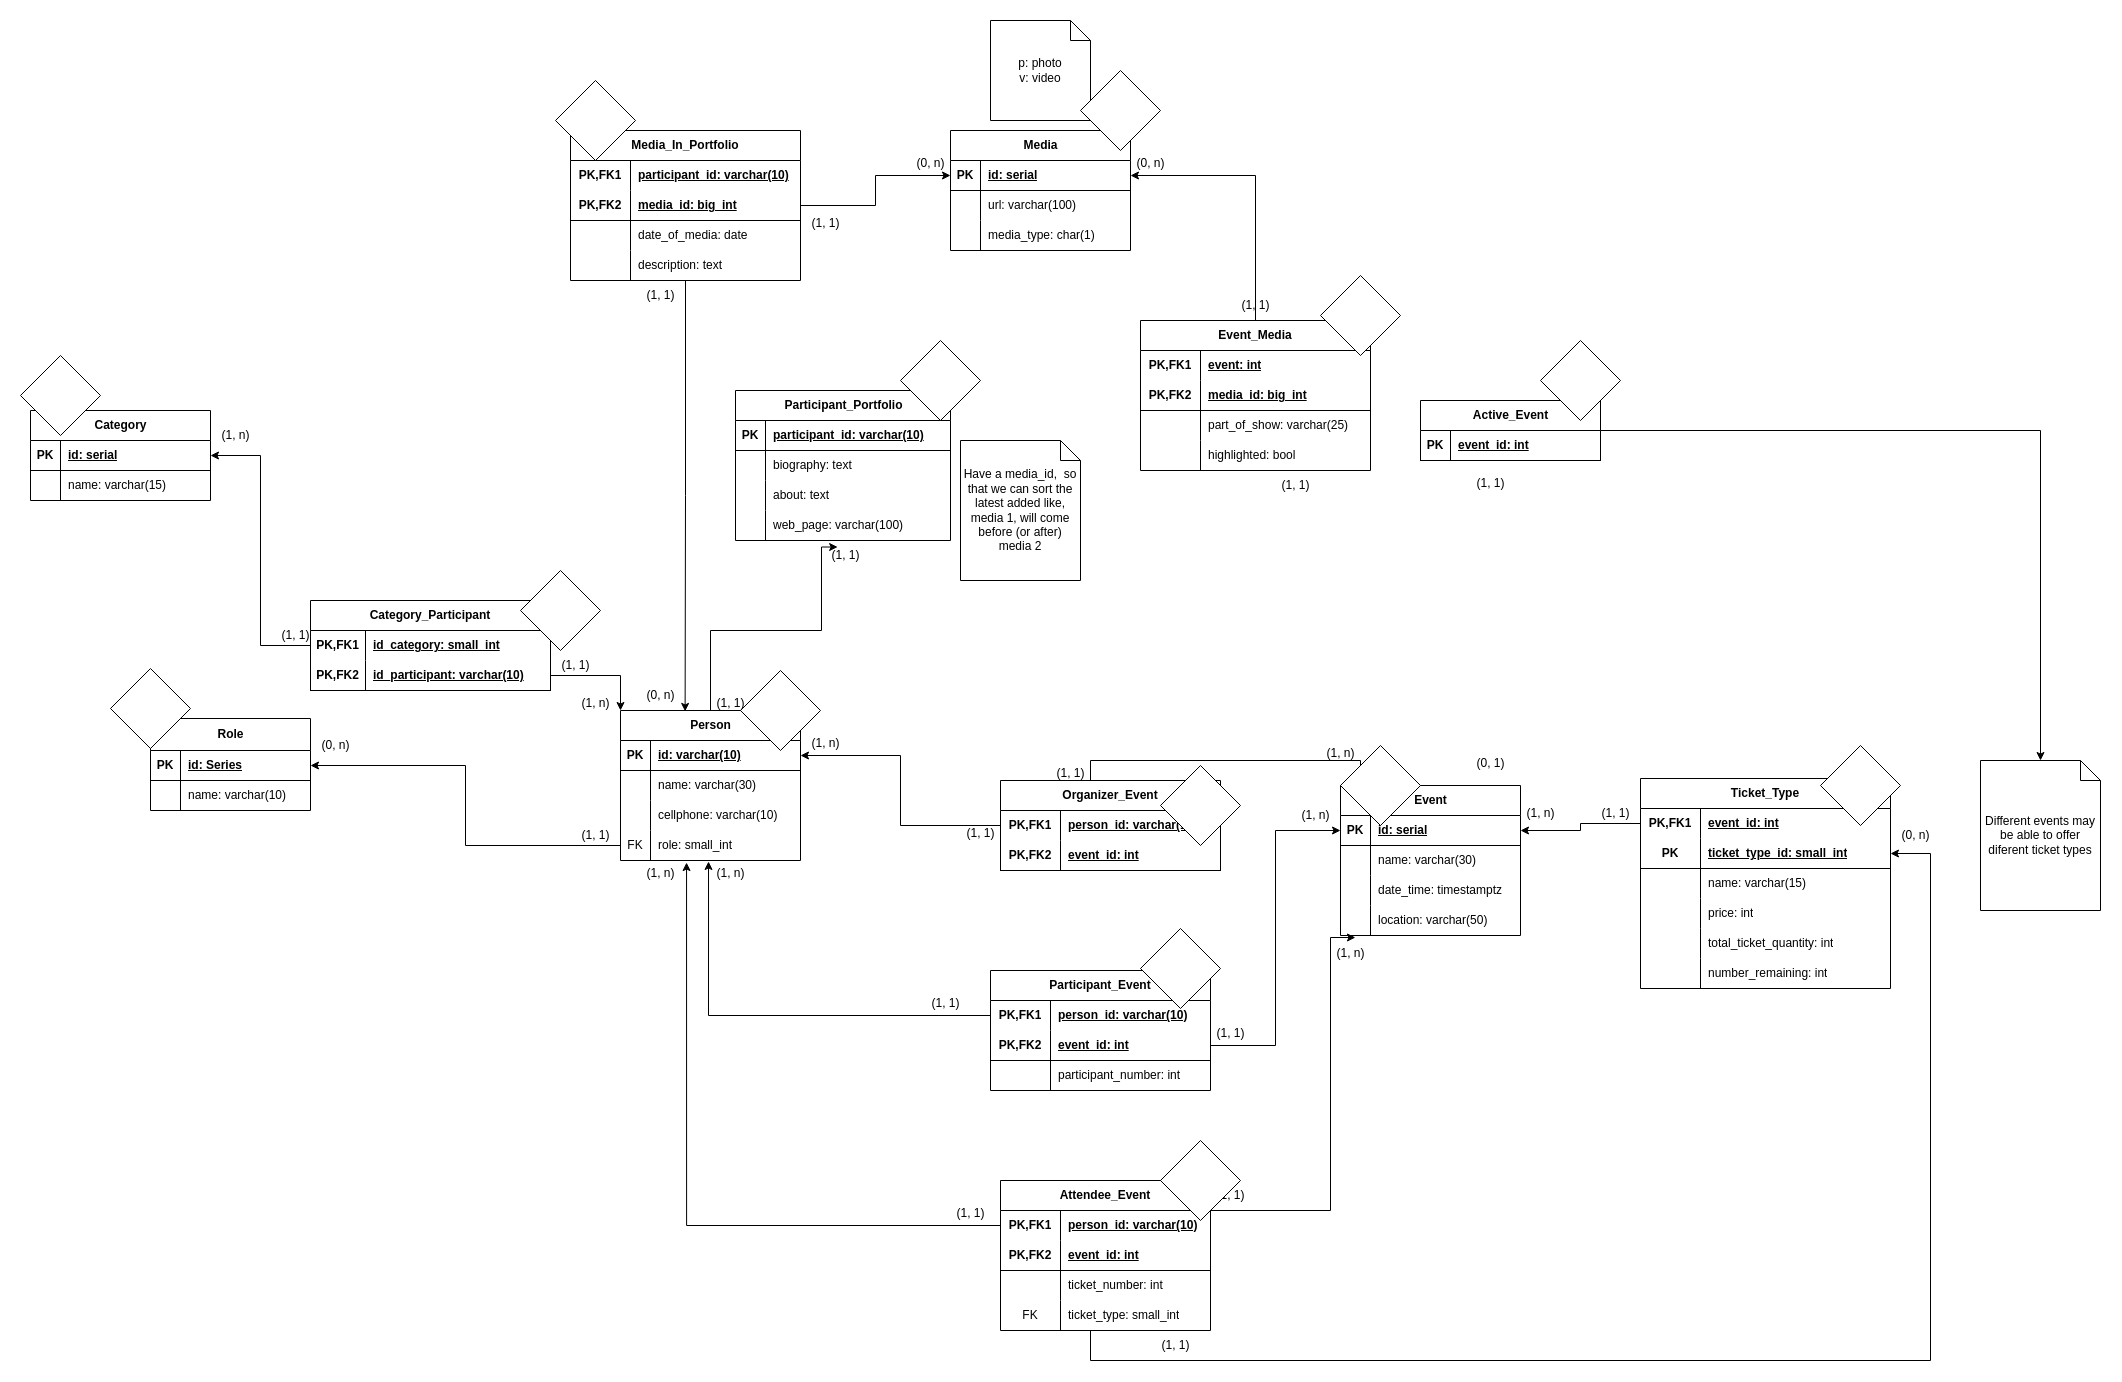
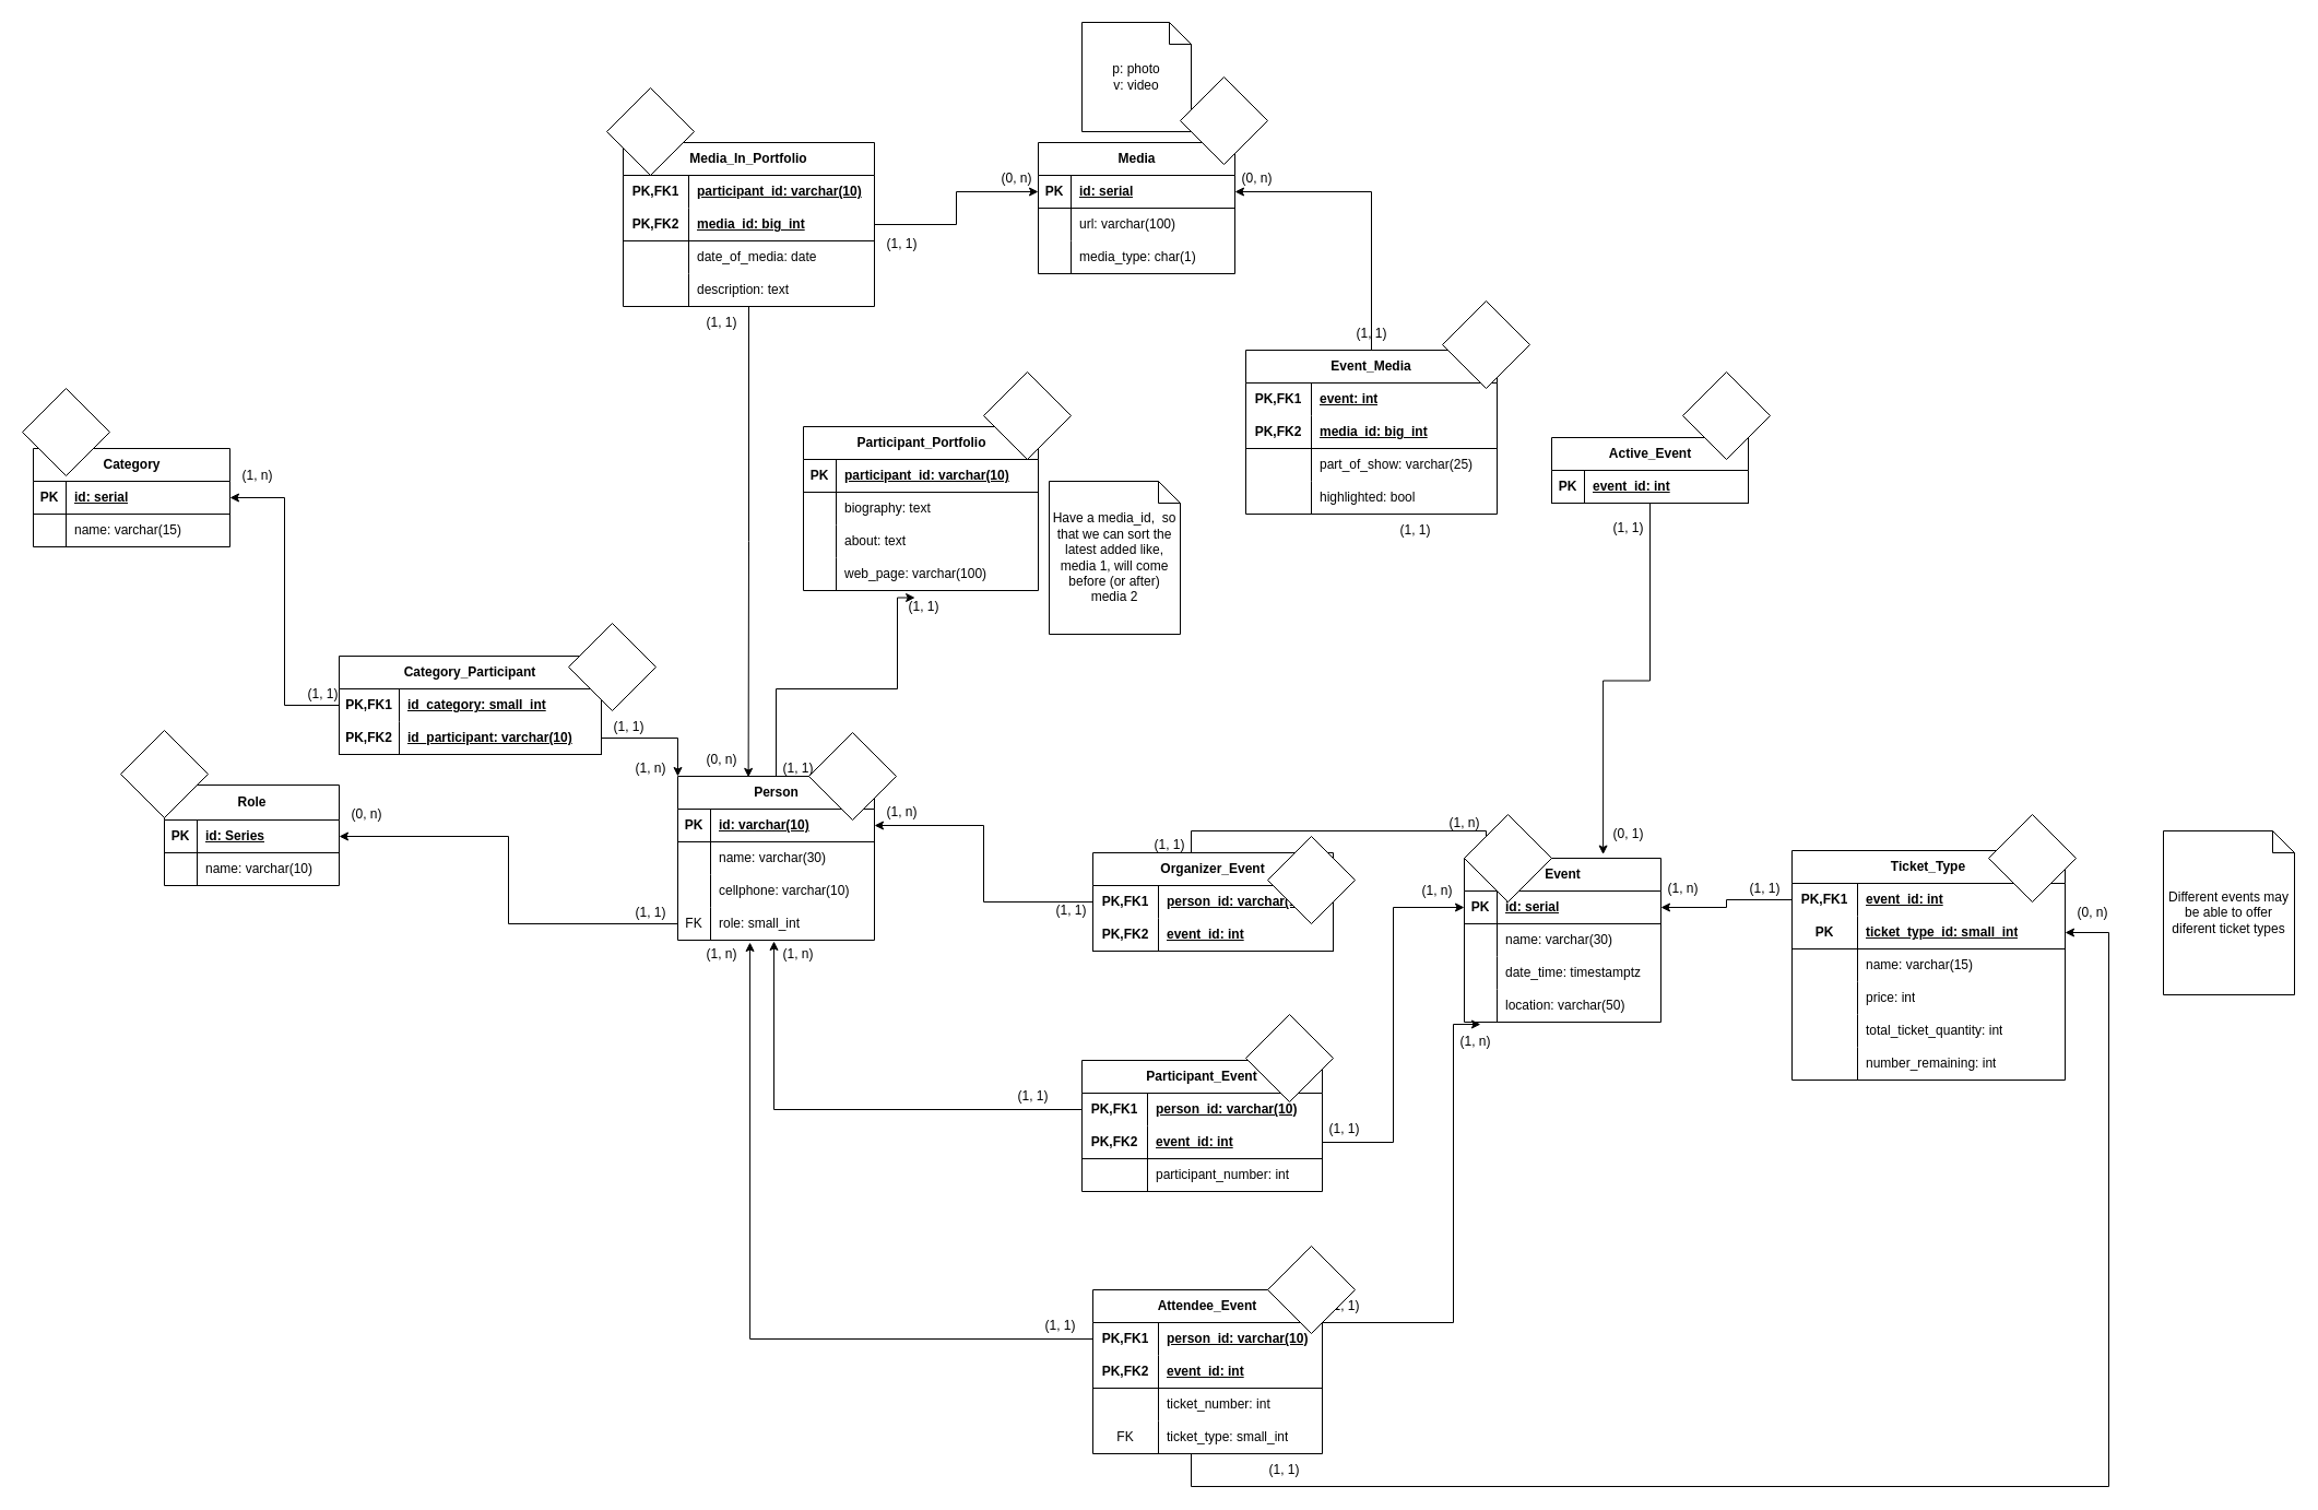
- <mxCell id="201" style="edgeStyle=orthogonalEdgeStyle;rounded=0;orthogonalLoop=1;jettySize=auto;html=1;" edge="1" parent="1" source="35" target="122"><mxGeometry relative="1" as="geometry" /></mxCell>
+ <mxCell id="201" style="edgeStyle=orthogonalEdgeStyle;rounded=0;orthogonalLoop=1;jettySize=auto;html=1;entryX=0.706;entryY=-0.023;entryDx=0;entryDy=0;entryPerimeter=0;" edge="1" parent="1" source="35" target="9"><mxGeometry relative="1" as="geometry" /></mxCell>
